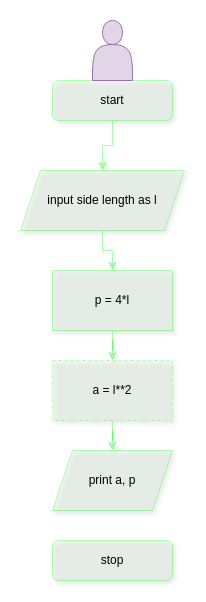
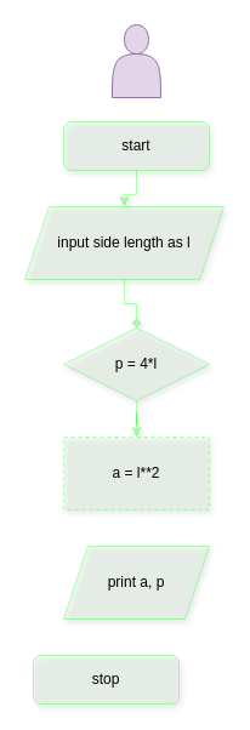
- <mxCell id="3" value="start" style="rounded=1;whiteSpace=wrap;html=1;fontSize=12;glass=0;strokeWidth=1;shadow=1;opacity=30;fillColor=#d5e8d4;strokeColor=#00FF09;" parent="1" vertex="1"><mxGeometry x="52" y="80" width="120" height="40" as="geometry" /></mxCell>
+ <mxCell id="3" value="start" style="rounded=1;whiteSpace=wrap;html=1;fontSize=12;glass=0;strokeWidth=1;shadow=1;opacity=30;fillColor=#d5e8d4;strokeColor=#00FF09;" parent="1" vertex="1"><mxGeometry x="52" y="100" width="120" height="40" as="geometry" /></mxCell>
- <mxCell id="5" value="" style="edgeStyle=orthogonalEdgeStyle;rounded=0;orthogonalLoop=1;jettySize=auto;html=1;shadow=1;opacity=30;fillColor=#d5e8d4;strokeColor=#00FF09;" edge="1" parent="1" source="6" target="8"><mxGeometry relative="1" as="geometry" /></mxCell>
+ <mxCell id="5" value="" style="edgeStyle=orthogonalEdgeStyle;rounded=0;orthogonalLoop=1;jettySize=auto;html=1;shadow=1;opacity=30;fillColor=#d5e8d4;strokeColor=#00FF09;endArrow=diamond;" edge="1" parent="1" source="6" target="8"><mxGeometry relative="1" as="geometry" /></mxCell>
- <mxCell id="8" value="p = 4*l" style="rounded=0;whiteSpace=wrap;html=1;shadow=1;opacity=30;fillColor=#d5e8d4;strokeColor=#00FF09;" vertex="1" parent="1"><mxGeometry x="52" y="270" width="120" height="60" as="geometry" /></mxCell>
+ <mxCell id="8" value="p = 4*l" style="rhombus;whiteSpace=wrap;html=1;shadow=1;opacity=30;fillColor=#d5e8d4;strokeColor=#00FF09;" vertex="1" parent="1"><mxGeometry x="52" y="270" width="120" height="60" as="geometry" /></mxCell>
- <mxCell id="9" value="" style="edgeStyle=orthogonalEdgeStyle;rounded=0;orthogonalLoop=1;jettySize=auto;html=1;shadow=1;opacity=30;fillColor=#d5e8d4;strokeColor=#00FF09;" edge="1" parent="1" source="10" target="11"><mxGeometry relative="1" as="geometry" /></mxCell>
- <mxCell id="4" value="stop" style="rounded=1;whiteSpace=wrap;html=1;fontSize=12;glass=0;strokeWidth=1;shadow=1;opacity=30;fillColor=#d5e8d4;strokeColor=#00FF09;" parent="1" vertex="1"><mxGeometry x="52" y="540" width="120" height="40" as="geometry" /></mxCell>
+ <mxCell id="4" value="stop" style="rounded=1;whiteSpace=wrap;html=1;fontSize=12;glass=0;strokeWidth=1;shadow=1;opacity=30;fillColor=#d5e8d4;strokeColor=#00FF09;" parent="1" vertex="1"><mxGeometry x="27" y="540" width="120" height="40" as="geometry" /></mxCell>
